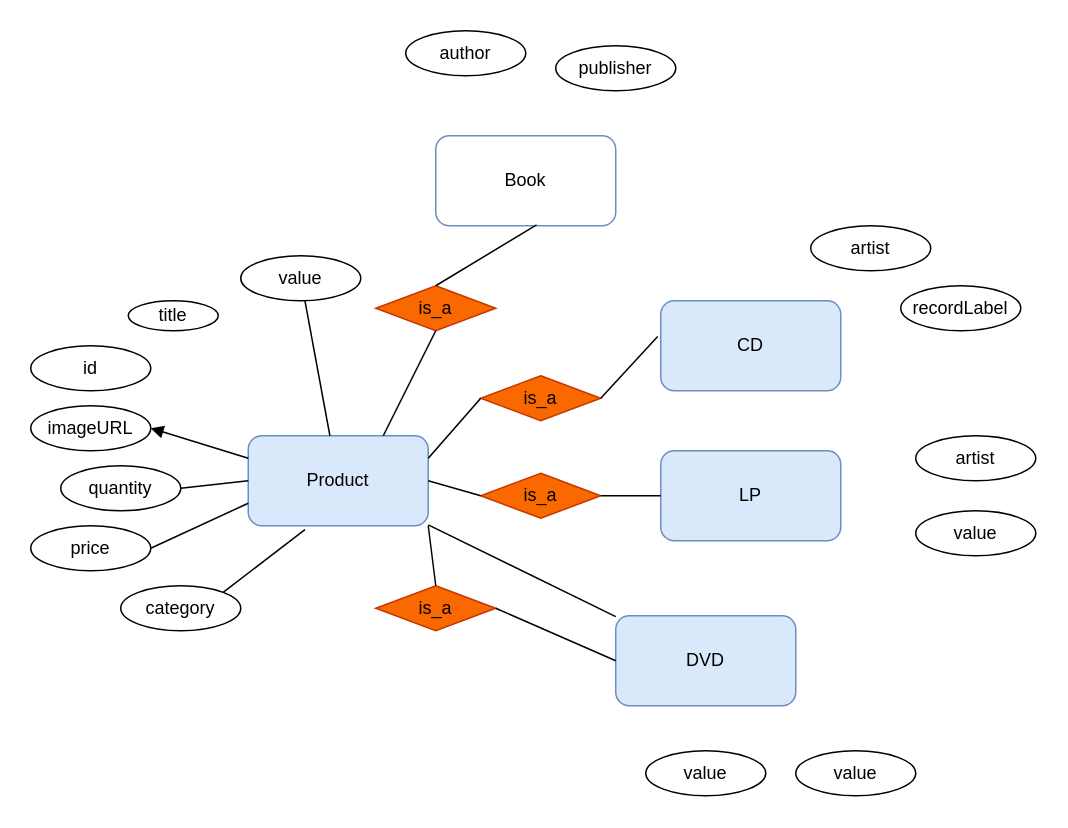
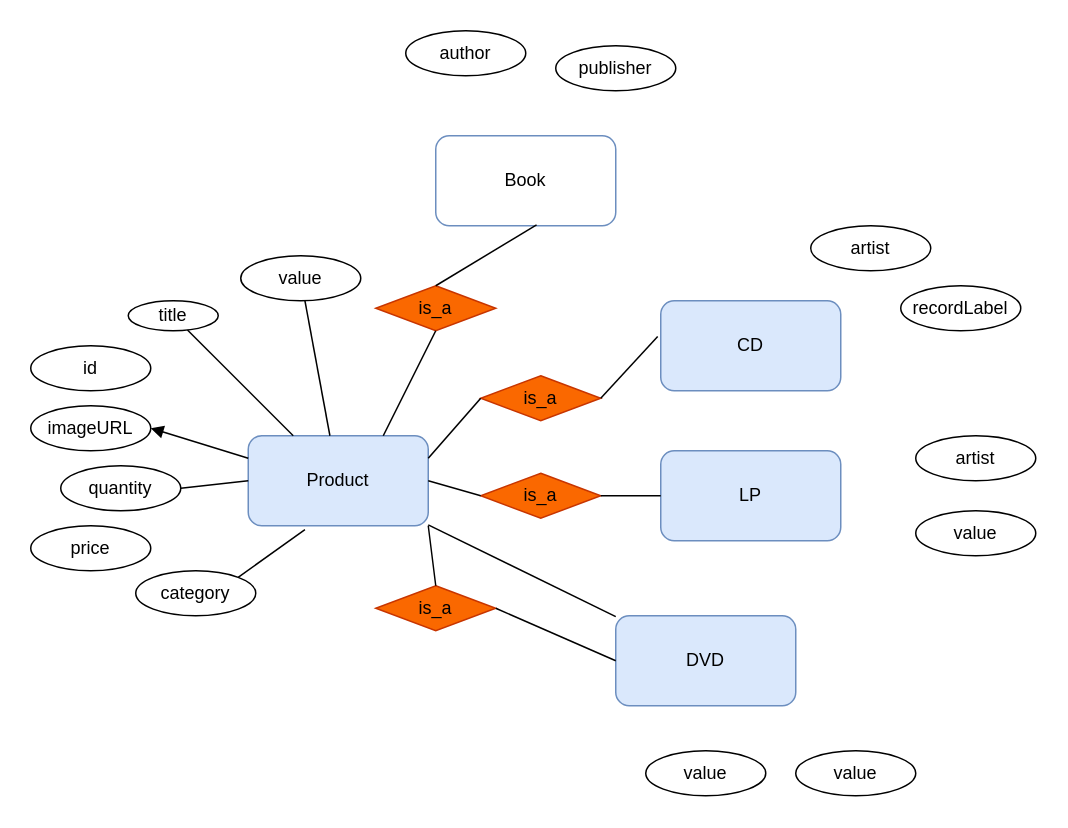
+ <mxCell id="15" value="" style="endArrow=none;html=1;rounded=0;" edge="1" parent="1" source="2" target="10"><mxGeometry relative="1" as="geometry"><mxPoint x="200" y="340" as="sourcePoint" /><mxPoint x="360" y="340" as="targetPoint" /></mxGeometry></mxCell>
- <mxCell id="19" value="" style="endArrow=none;html=1;rounded=0;entryX=1;entryY=0.5;entryDx=0;entryDy=0;exitX=0;exitY=0.75;exitDx=0;exitDy=0;" edge="1" parent="1" source="2" target="11"><mxGeometry relative="1" as="geometry"><mxPoint x="200" y="340" as="sourcePoint" /><mxPoint x="360" y="340" as="targetPoint" /></mxGeometry></mxCell>
- <mxCell id="13" value="category" style="ellipse;whiteSpace=wrap;html=1;" vertex="1" parent="1"><mxGeometry x="80" y="390" width="80" height="30" as="geometry" /></mxCell>
+ <mxCell id="13" value="category" style="ellipse;whiteSpace=wrap;html=1;" vertex="1" parent="1"><mxGeometry x="90" y="380" width="80" height="30" as="geometry" /></mxCell>
